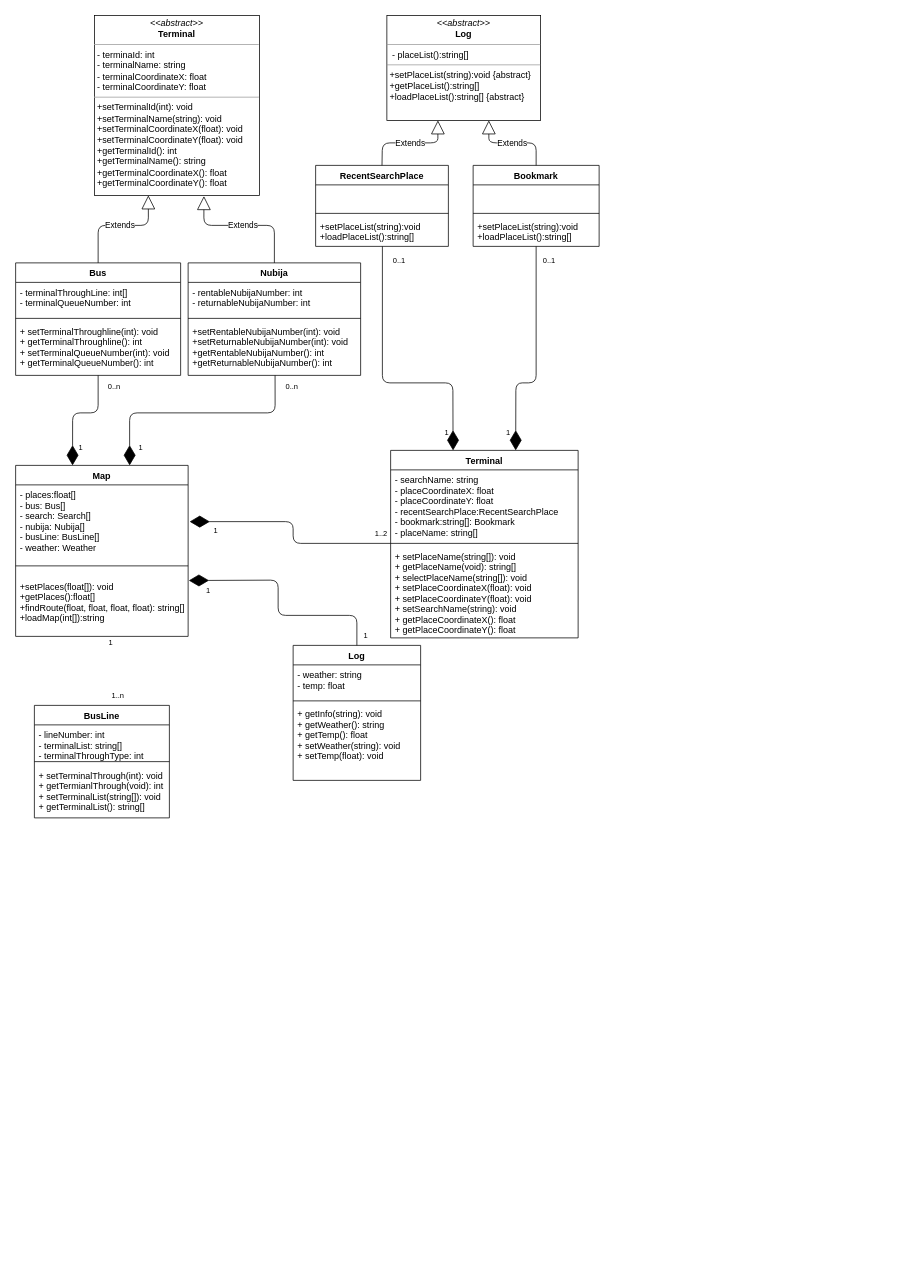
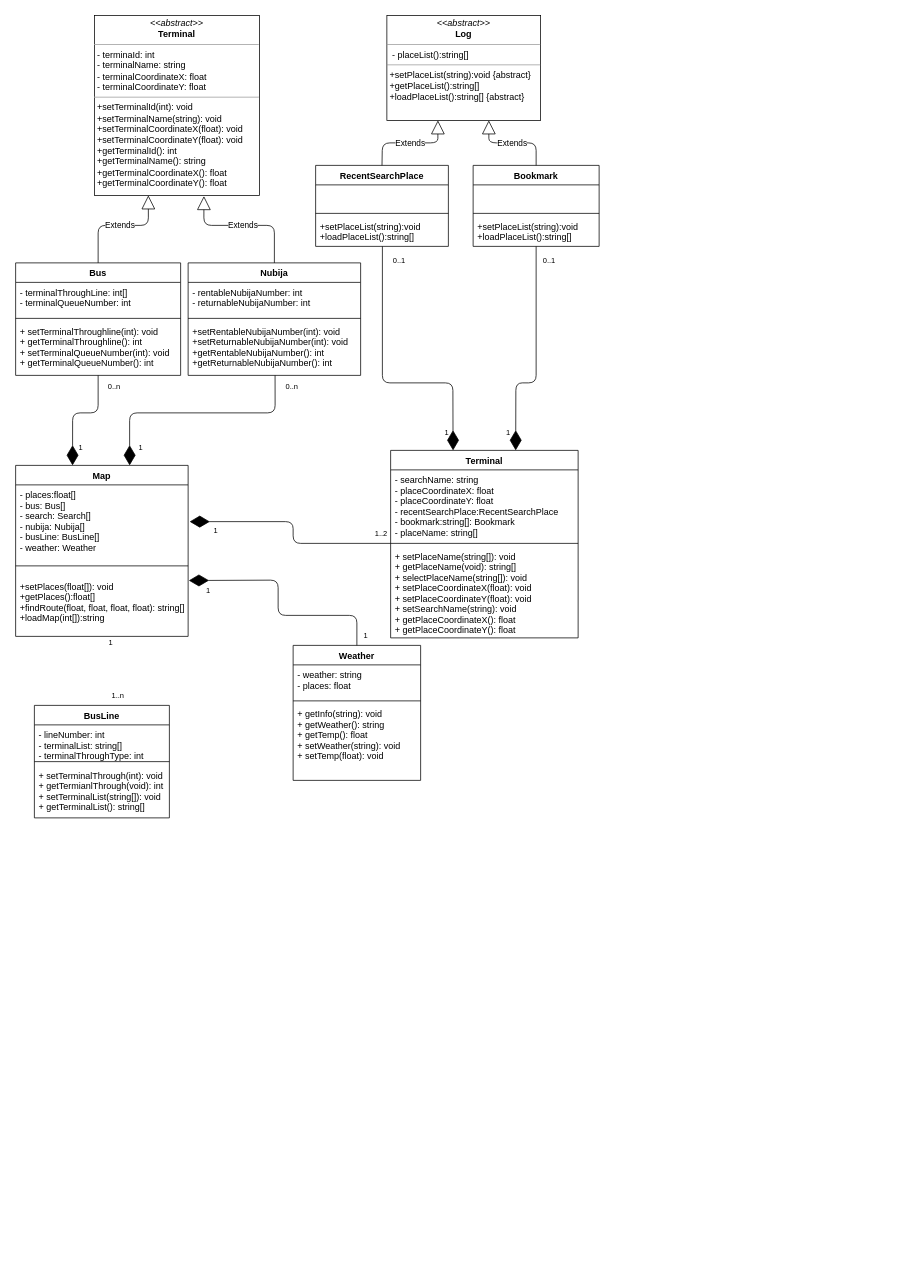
- <mxCell id="2" value="Log" style="swimlane;fontStyle=1;align=center;verticalAlign=top;childLayout=stackLayout;horizontal=1;startSize=26;horizontalStack=0;resizeParent=1;resizeParentMax=0;resizeLast=0;collapsible=1;marginBottom=0;" parent="1" vertex="1"><mxGeometry x="390" y="860" width="170" height="180" as="geometry" /></mxCell>
+ <mxCell id="2" value="Weather" style="swimlane;fontStyle=1;align=center;verticalAlign=top;childLayout=stackLayout;horizontal=1;startSize=26;horizontalStack=0;resizeParent=1;resizeParentMax=0;resizeLast=0;collapsible=1;marginBottom=0;" parent="1" vertex="1"><mxGeometry x="390" y="860" width="170" height="180" as="geometry" /></mxCell>
- <mxCell id="3" value="- weather: string&#10;- temp: float&#10;&#10;&#10;" style="text;strokeColor=none;fillColor=none;align=left;verticalAlign=top;spacingLeft=4;spacingRight=4;overflow=hidden;rotatable=0;points=[[0,0.5],[1,0.5]];portConstraint=eastwest;" parent="2" vertex="1"><mxGeometry y="26" width="170" height="44" as="geometry" /></mxCell>
+ <mxCell id="3" value="- weather: string&#10;- places: float&#10;&#10;&#10;" style="text;strokeColor=none;fillColor=none;align=left;verticalAlign=top;spacingLeft=4;spacingRight=4;overflow=hidden;rotatable=0;points=[[0,0.5],[1,0.5]];portConstraint=eastwest;" parent="2" vertex="1"><mxGeometry y="26" width="170" height="44" as="geometry" /></mxCell>
